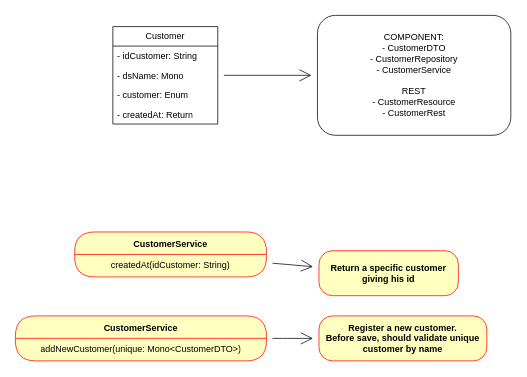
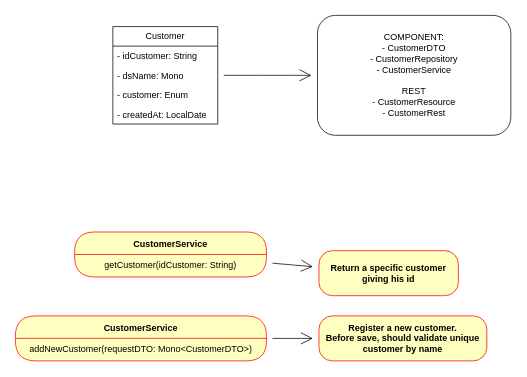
- <mxCell id="7" value="- createdAt: Return" style="text;strokeColor=none;fillColor=none;align=left;verticalAlign=top;spacingLeft=4;spacingRight=4;overflow=hidden;rotatable=0;points=[[0,0.5],[1,0.5]];portConstraint=eastwest;whiteSpace=wrap;html=1;" vertex="1" parent="3"><mxGeometry y="104" width="140" height="26" as="geometry" /></mxCell>
+ <mxCell id="7" value="- createdAt: LocalDate" style="text;strokeColor=none;fillColor=none;align=left;verticalAlign=top;spacingLeft=4;spacingRight=4;overflow=hidden;rotatable=0;points=[[0,0.5],[1,0.5]];portConstraint=eastwest;whiteSpace=wrap;html=1;" vertex="1" parent="3"><mxGeometry y="104" width="140" height="26" as="geometry" /></mxCell>
- <mxCell id="11" value="createdAt(idCustomer: String)" style="text;html=1;strokeColor=none;fillColor=none;align=center;verticalAlign=middle;spacingLeft=4;spacingRight=4;whiteSpace=wrap;overflow=hidden;rotatable=0;fontColor=#000000;" vertex="1" parent="10"><mxGeometry y="30" width="256" height="30" as="geometry" /></mxCell>
+ <mxCell id="11" value="getCustomer(idCustomer: String)" style="text;html=1;strokeColor=none;fillColor=none;align=center;verticalAlign=middle;spacingLeft=4;spacingRight=4;whiteSpace=wrap;overflow=hidden;rotatable=0;fontColor=#000000;" vertex="1" parent="10"><mxGeometry y="30" width="256" height="30" as="geometry" /></mxCell>
- <mxCell id="15" value="addNewCustomer(unique: Mono&amp;lt;CustomerDTO&amp;gt;)" style="text;html=1;strokeColor=none;fillColor=none;align=center;verticalAlign=middle;spacingLeft=4;spacingRight=4;whiteSpace=wrap;overflow=hidden;rotatable=0;fontColor=#000000;" vertex="1" parent="14"><mxGeometry y="30" width="335" height="30" as="geometry" /></mxCell>
+ <mxCell id="15" value="addNewCustomer(requestDTO: Mono&amp;lt;CustomerDTO&amp;gt;)" style="text;html=1;strokeColor=none;fillColor=none;align=center;verticalAlign=middle;spacingLeft=4;spacingRight=4;whiteSpace=wrap;overflow=hidden;rotatable=0;fontColor=#000000;" vertex="1" parent="14"><mxGeometry y="30" width="335" height="30" as="geometry" /></mxCell>
